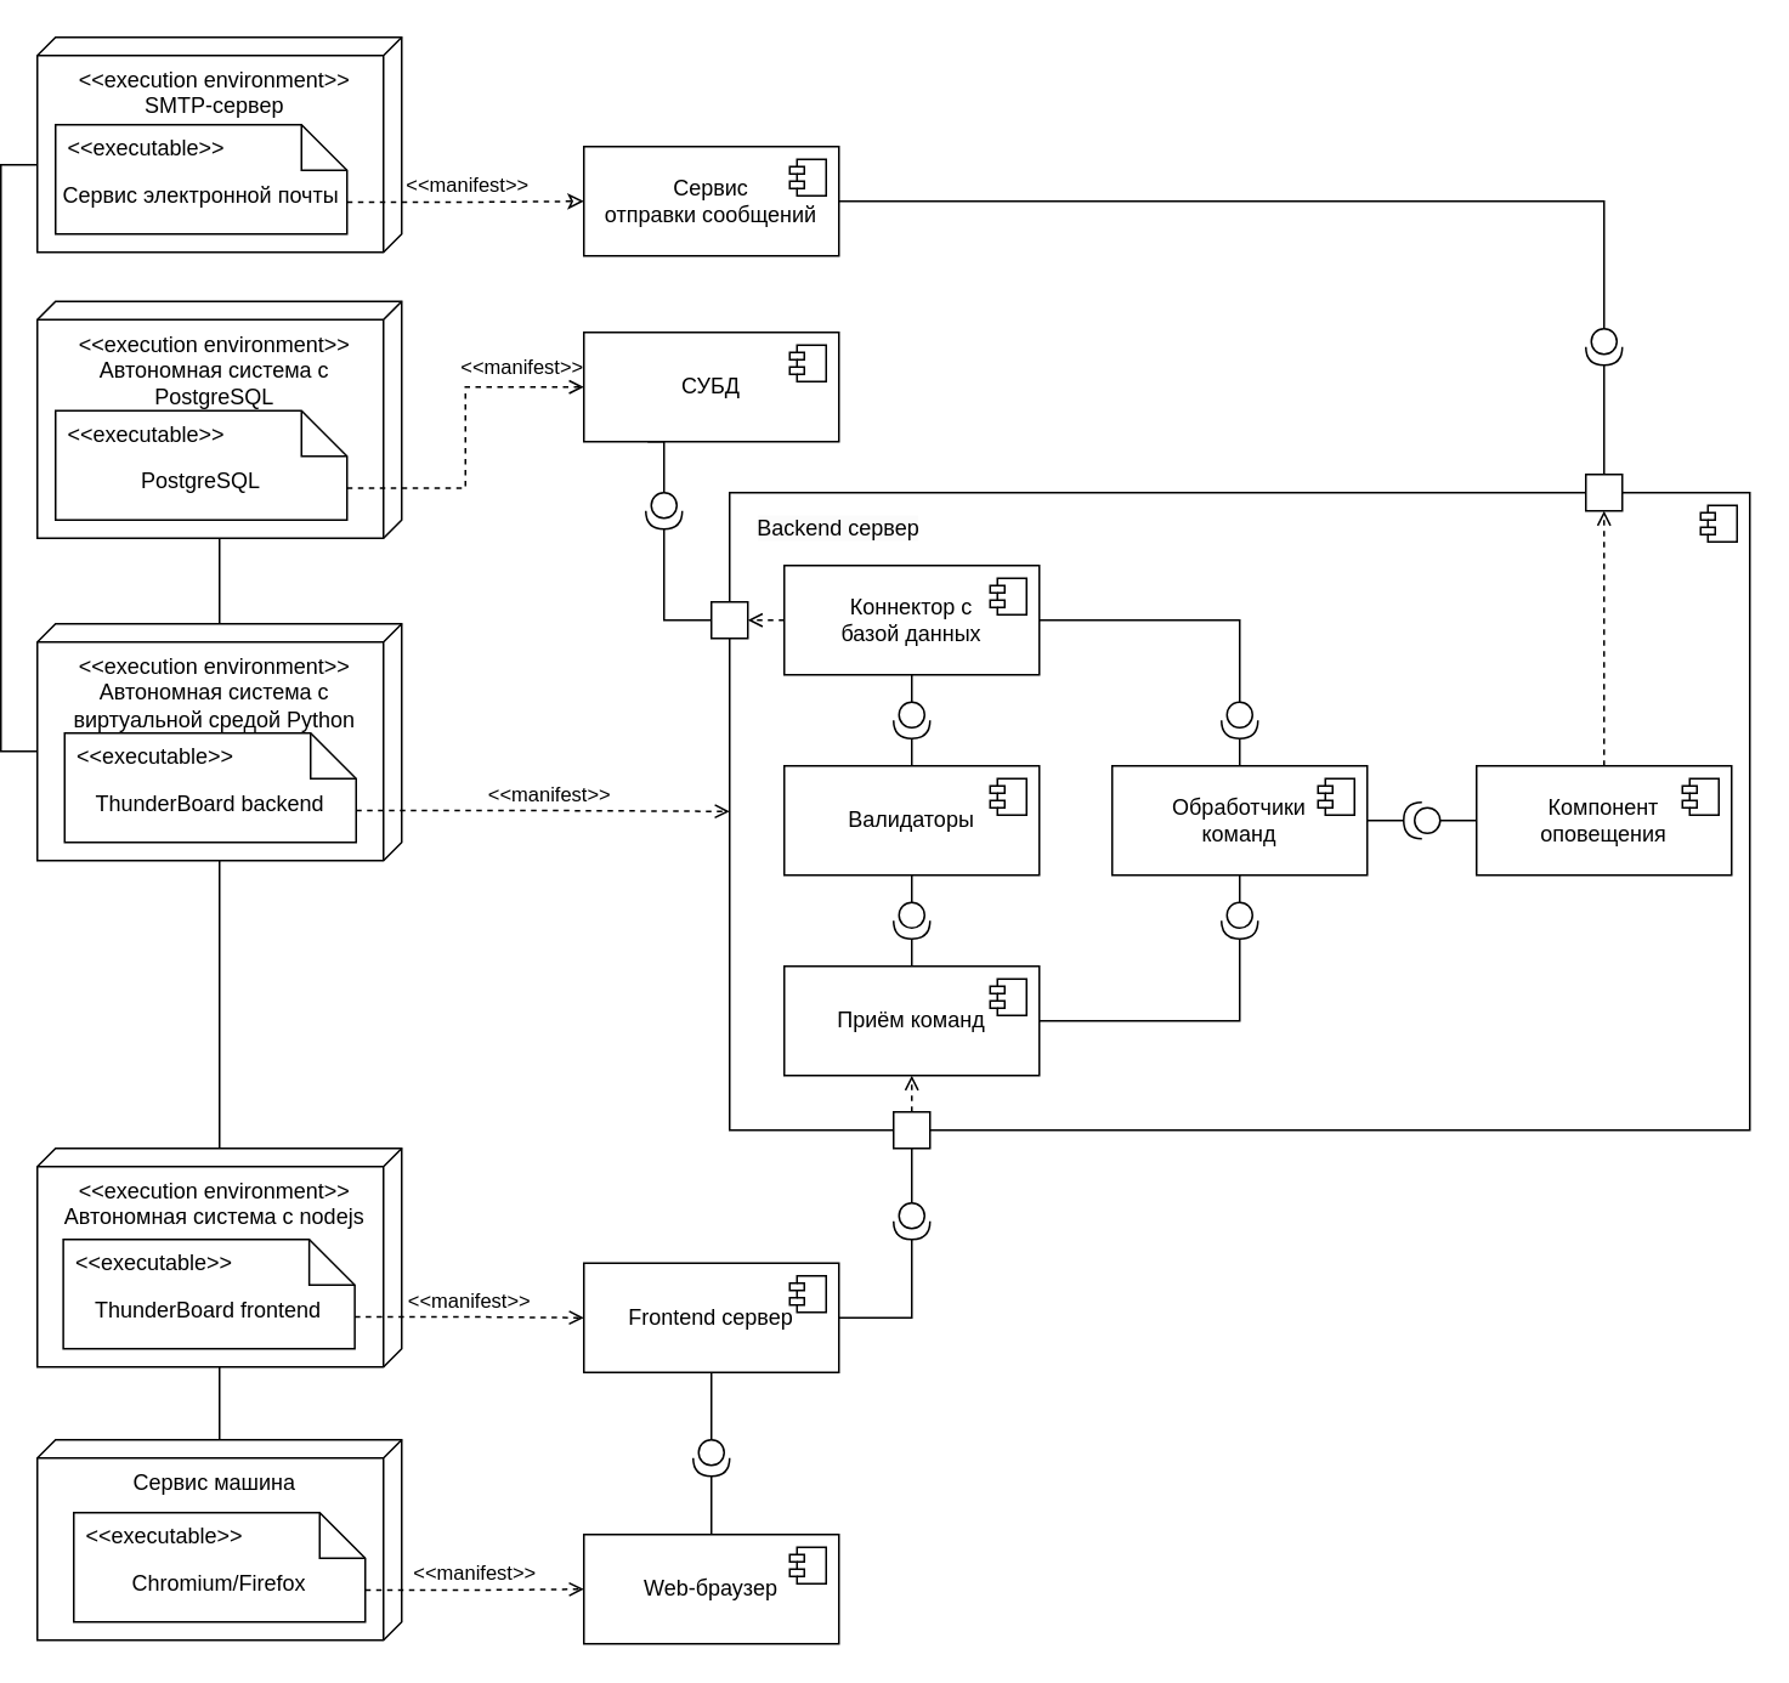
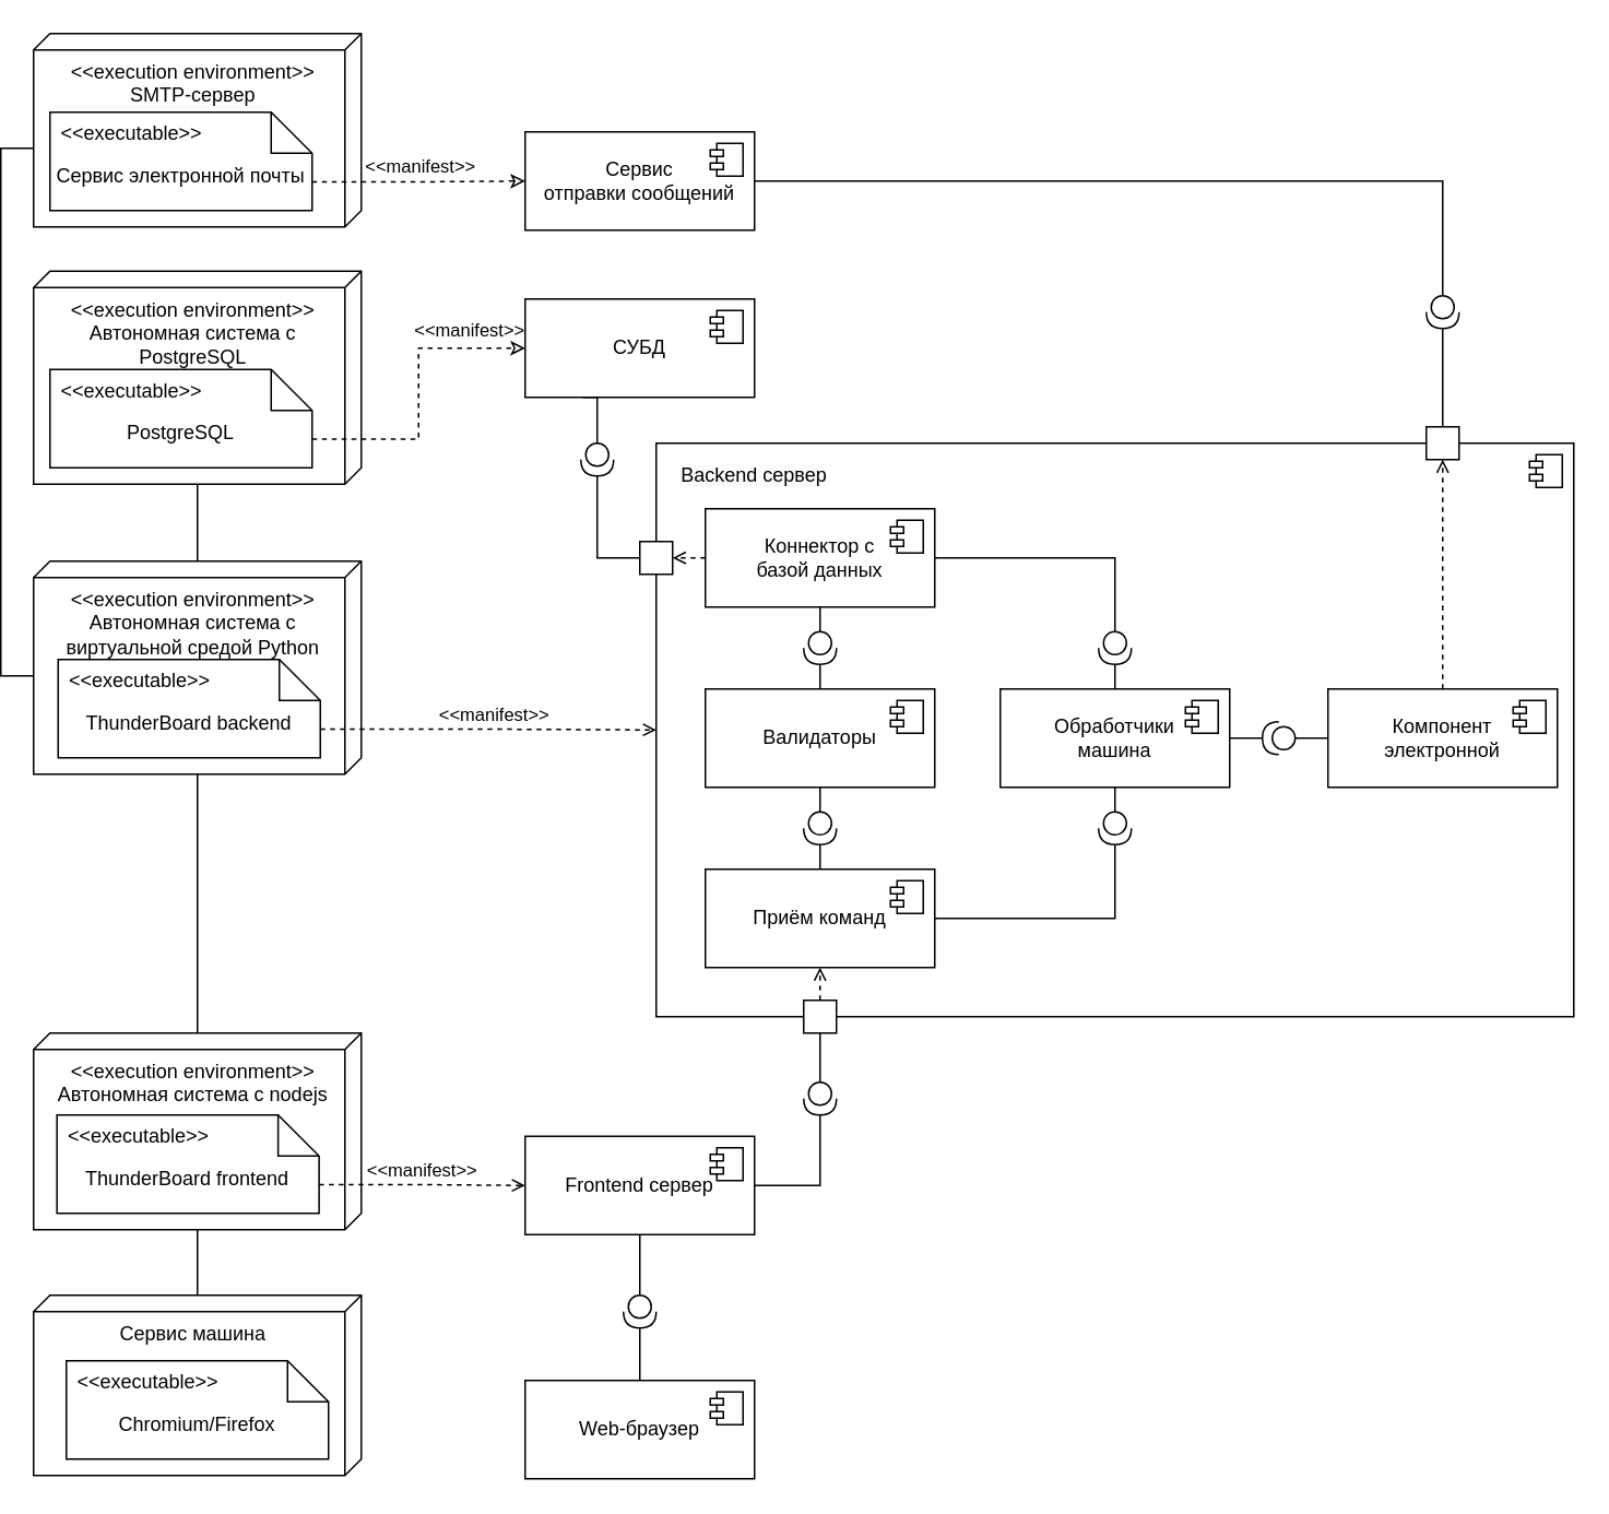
- <mxCell id="30" value="" style="edgeStyle=orthogonalEdgeStyle;rounded=0;orthogonalLoop=1;jettySize=auto;html=1;dashed=1;endArrow=open;endFill=0;exitX=0;exitY=0;exitDx=160;exitDy=42.5;exitPerimeter=0;" parent="1" source="28" target="2" edge="1"><mxGeometry relative="1" as="geometry"><mxPoint x="270" y="300" as="sourcePoint" /></mxGeometry></mxCell>
+ <mxCell id="30" value="" style="edgeStyle=orthogonalEdgeStyle;rounded=0;orthogonalLoop=1;jettySize=auto;html=1;dashed=1;endArrow=classic;endFill=0;exitX=0;exitY=0;exitDx=160;exitDy=42.5;exitPerimeter=0;" parent="1" source="28" target="2" edge="1"><mxGeometry relative="1" as="geometry"><mxPoint x="270" y="300" as="sourcePoint" /></mxGeometry></mxCell>
- <mxCell id="49" value="Обработчики&lt;div&gt;команд&lt;/div&gt;" style="html=1;dropTarget=0;whiteSpace=wrap;" parent="1" vertex="1"><mxGeometry x="610" y="420" width="140" height="60" as="geometry" /></mxCell>
+ <mxCell id="49" value="Обработчики&lt;div&gt;машина&lt;/div&gt;" style="html=1;dropTarget=0;whiteSpace=wrap;" parent="1" vertex="1"><mxGeometry x="610" y="420" width="140" height="60" as="geometry" /></mxCell>
- <mxCell id="68" value="Компонент&lt;div&gt;оповещения&lt;/div&gt;" style="html=1;dropTarget=0;whiteSpace=wrap;" vertex="1" parent="1"><mxGeometry x="810" y="420" width="140" height="60" as="geometry" /></mxCell>
+ <mxCell id="68" value="Компонент&lt;div&gt;электронной&lt;/div&gt;" style="html=1;dropTarget=0;whiteSpace=wrap;" vertex="1" parent="1"><mxGeometry x="810" y="420" width="140" height="60" as="geometry" /></mxCell>
- <mxCell id="19" value="" style="edgeStyle=orthogonalEdgeStyle;rounded=0;orthogonalLoop=1;jettySize=auto;html=1;dashed=1;endArrow=open;endFill=0;exitX=0;exitY=0;exitDx=160;exitDy=42.5;exitPerimeter=0;entryX=0;entryY=0.5;entryDx=0;entryDy=0;" parent="1" source="13" target="17" edge="1"><mxGeometry relative="1" as="geometry"><mxPoint x="200" y="740" as="sourcePoint" /><mxPoint x="330" y="740" as="targetPoint" /></mxGeometry></mxCell>
- <mxCell id="20" value="&amp;lt;&amp;lt;manifest&amp;gt;&amp;gt;" style="edgeLabel;html=1;align=center;verticalAlign=middle;resizable=0;points=[];" parent="19" vertex="1" connectable="0"><mxGeometry x="0.067" relative="1" as="geometry"><mxPoint x="-4" y="-10" as="offset" /></mxGeometry></mxCell>
